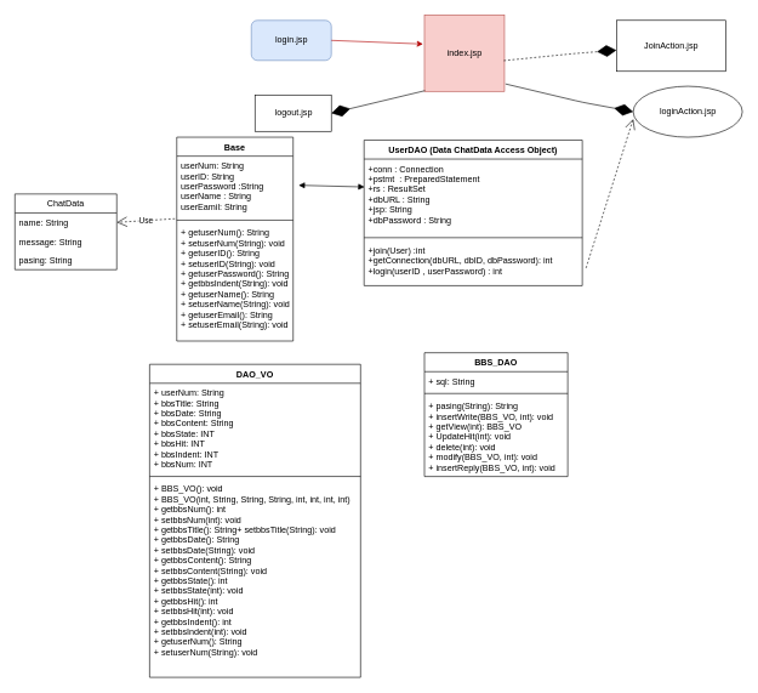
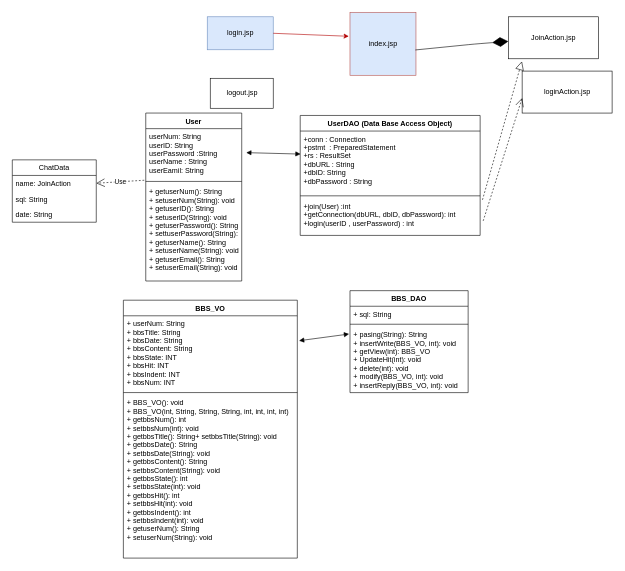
- <mxCell id="6" value="login.jsp" style="html=1;fillColor=#dae8fc;strokeColor=#6c8ebf;rounded=1;" parent="1" vertex="1"><mxGeometry x="345" y="27.5" width="110" height="55" as="geometry" /></mxCell>
+ <mxCell id="6" value="login.jsp" style="html=1;fillColor=#dae8fc;strokeColor=#6c8ebf;" parent="1" vertex="1"><mxGeometry x="345" y="27.5" width="110" height="55" as="geometry" /></mxCell>
- <mxCell id="7" value="index.jsp" style="html=1;fillColor=#f8cecc;strokeColor=#b85450;" parent="1" vertex="1"><mxGeometry x="583" y="20" width="110" height="105" as="geometry" /></mxCell>
+ <mxCell id="7" value="index.jsp" style="html=1;fillColor=#dae8fc;strokeColor=#b85450;" parent="1" vertex="1"><mxGeometry x="583" y="20" width="110" height="105" as="geometry" /></mxCell>
- <mxCell id="13" value="" style="endArrow=diamondThin;endFill=1;endSize=24;html=1;exitX=0.991;exitY=0.598;exitDx=0;exitDy=0;exitPerimeter=0;dashed=1;" parent="1" source="7" target="9" edge="1"><mxGeometry width="160" relative="1" as="geometry"><mxPoint x="750" y="69.5" as="sourcePoint" /><mxPoint x="910" y="69.5" as="targetPoint" /><Array as="points"><mxPoint x="790" y="73" /></Array></mxGeometry></mxCell>
+ <mxCell id="13" value="" style="endArrow=diamondThin;endFill=1;endSize=24;html=1;exitX=0.991;exitY=0.598;exitDx=0;exitDy=0;exitPerimeter=0;" parent="1" source="7" target="9" edge="1"><mxGeometry width="160" relative="1" as="geometry"><mxPoint x="750" y="69.5" as="sourcePoint" /><mxPoint x="910" y="69.5" as="targetPoint" /><Array as="points"><mxPoint x="790" y="73" /></Array></mxGeometry></mxCell>
- <mxCell id="14" value="" style="endArrow=diamondThin;endFill=1;endSize=24;html=1;entryX=0;entryY=0.5;entryDx=0;entryDy=0;exitX=1.013;exitY=0.903;exitDx=0;exitDy=0;exitPerimeter=0;" parent="1" source="7" target="8" edge="1"><mxGeometry width="160" relative="1" as="geometry"><mxPoint x="695" y="80" as="sourcePoint" /><mxPoint x="855" y="80" as="targetPoint" /><Array as="points"><mxPoint x="800" y="140" /></Array></mxGeometry></mxCell>
- <mxCell id="16" value="" style="endArrow=diamondThin;endFill=1;endSize=24;html=1;exitX=0.007;exitY=0.991;exitDx=0;exitDy=0;entryX=1;entryY=0.5;entryDx=0;entryDy=0;exitPerimeter=0;" parent="1" source="7" target="15" edge="1"><mxGeometry width="160" relative="1" as="geometry"><mxPoint x="750" y="34.5" as="sourcePoint" /><mxPoint x="850" y="35" as="targetPoint" /></mxGeometry></mxCell>
- <mxCell id="8" value="loginAction.jsp" style="ellipse;html=1;" parent="1" vertex="1"><mxGeometry x="870" y="118" width="150" height="70" as="geometry" /></mxCell>
+ <mxCell id="8" value="loginAction.jsp" style="html=1;" parent="1" vertex="1"><mxGeometry x="870" y="118" width="150" height="70" as="geometry" /></mxCell>
- <mxCell id="31" value="Base" style="swimlane;fontStyle=1;align=center;verticalAlign=top;childLayout=stackLayout;horizontal=1;startSize=26;horizontalStack=0;resizeParent=1;resizeParentMax=0;resizeLast=0;collapsible=1;marginBottom=0;" parent="1" vertex="1"><mxGeometry x="242.5" y="188" width="160" height="280" as="geometry" /></mxCell>
+ <mxCell id="31" value="User" style="swimlane;fontStyle=1;align=center;verticalAlign=top;childLayout=stackLayout;horizontal=1;startSize=26;horizontalStack=0;resizeParent=1;resizeParentMax=0;resizeLast=0;collapsible=1;marginBottom=0;" parent="1" vertex="1"><mxGeometry x="242.5" y="188" width="160" height="280" as="geometry" /></mxCell>
- <mxCell id="2" value="UserDAO (Data ChatData Access Object)" style="swimlane;fontStyle=1;align=center;verticalAlign=top;childLayout=stackLayout;horizontal=1;startSize=26;horizontalStack=0;resizeParent=1;resizeParentMax=0;resizeLast=0;collapsible=1;marginBottom=0;" parent="1" vertex="1"><mxGeometry x="500" y="192" width="300" height="200" as="geometry" /></mxCell>
+ <mxCell id="2" value="UserDAO (Data Base Access Object)" style="swimlane;fontStyle=1;align=center;verticalAlign=top;childLayout=stackLayout;horizontal=1;startSize=26;horizontalStack=0;resizeParent=1;resizeParentMax=0;resizeLast=0;collapsible=1;marginBottom=0;" parent="1" vertex="1"><mxGeometry x="500" y="192" width="300" height="200" as="geometry" /></mxCell>
- <mxCell id="3" value="+conn : Connection&#10;+pstmt  : PreparedStatement&#10;+rs : ResultSet&#10;+dbURL : String&#10;+jsp: String&#10;+dbPassword : String" style="text;strokeColor=none;fillColor=none;align=left;verticalAlign=top;spacingLeft=4;spacingRight=4;overflow=hidden;rotatable=0;points=[[0,0.5],[1,0.5]];portConstraint=eastwest;" parent="2" vertex="1"><mxGeometry y="26" width="300" height="104" as="geometry" /></mxCell>
+ <mxCell id="3" value="+conn : Connection&#10;+pstmt  : PreparedStatement&#10;+rs : ResultSet&#10;+dbURL : String&#10;+dbID: String&#10;+dbPassword : String" style="text;strokeColor=none;fillColor=none;align=left;verticalAlign=top;spacingLeft=4;spacingRight=4;overflow=hidden;rotatable=0;points=[[0,0.5],[1,0.5]];portConstraint=eastwest;" parent="2" vertex="1"><mxGeometry y="26" width="300" height="104" as="geometry" /></mxCell>
+ <mxCell id="12" value="" style="endArrow=block;dashed=1;endFill=0;endSize=12;html=1;entryX=0.151;entryY=1.061;entryDx=0;entryDy=0;exitX=1.013;exitY=0.043;exitDx=0;exitDy=0;exitPerimeter=0;entryPerimeter=0;" parent="1" source="5" target="9" edge="1"><mxGeometry width="160" relative="1" as="geometry"><mxPoint x="871" y="370" as="sourcePoint" /><mxPoint x="951" y="370" as="targetPoint" /></mxGeometry></mxCell>
- <mxCell id="19" value="name: String" style="text;strokeColor=none;fillColor=none;align=left;verticalAlign=top;spacingLeft=4;spacingRight=4;overflow=hidden;rotatable=0;points=[[0,0.5],[1,0.5]];portConstraint=eastwest;" parent="18" vertex="1"><mxGeometry y="26" width="140" height="26" as="geometry" /></mxCell>
+ <mxCell id="19" value="name: JoinAction" style="text;strokeColor=none;fillColor=none;align=left;verticalAlign=top;spacingLeft=4;spacingRight=4;overflow=hidden;rotatable=0;points=[[0,0.5],[1,0.5]];portConstraint=eastwest;" parent="18" vertex="1"><mxGeometry y="26" width="140" height="26" as="geometry" /></mxCell>
- <mxCell id="34" value="+ getuserNum(): String&#10;+ setuserNum(String): void&#10;+ getuserID(): String&#10;+ setuserID(String): void&#10;+ getuserPassword(): String&#10;+ getbbsIndent(String): void&#10;+ getuserName(): String&#10;+ setuserName(String): void&#10;+ getuserEmail(): String&#10;+ setuserEmail(String): void&#10;&#10;" style="text;strokeColor=none;fillColor=none;align=left;verticalAlign=top;spacingLeft=4;spacingRight=4;overflow=hidden;rotatable=0;points=[[0,0.5],[1,0.5]];portConstraint=eastwest;" parent="31" vertex="1"><mxGeometry y="118" width="160" height="162" as="geometry" /></mxCell>
+ <mxCell id="34" value="+ getuserNum(): String&#10;+ setuserNum(String): void&#10;+ getuserID(): String&#10;+ setuserID(String): void&#10;+ getuserPassword(): String&#10;+ settuserPassword(String): void&#10;+ getuserName(): String&#10;+ setuserName(String): void&#10;+ getuserEmail(): String&#10;+ setuserEmail(String): void&#10;&#10;" style="text;strokeColor=none;fillColor=none;align=left;verticalAlign=top;spacingLeft=4;spacingRight=4;overflow=hidden;rotatable=0;points=[[0,0.5],[1,0.5]];portConstraint=eastwest;" parent="31" vertex="1"><mxGeometry y="118" width="160" height="162" as="geometry" /></mxCell>
- <mxCell id="20" value="message: String" style="text;strokeColor=none;fillColor=none;align=left;verticalAlign=top;spacingLeft=4;spacingRight=4;overflow=hidden;rotatable=0;points=[[0,0.5],[1,0.5]];portConstraint=eastwest;" parent="18" vertex="1"><mxGeometry y="52" width="140" height="26" as="geometry" /></mxCell>
+ <mxCell id="20" value="sql: String" style="text;strokeColor=none;fillColor=none;align=left;verticalAlign=top;spacingLeft=4;spacingRight=4;overflow=hidden;rotatable=0;points=[[0,0.5],[1,0.5]];portConstraint=eastwest;" parent="18" vertex="1"><mxGeometry y="52" width="140" height="26" as="geometry" /></mxCell>
- <mxCell id="21" value="pasing: String" style="text;strokeColor=none;fillColor=none;align=left;verticalAlign=top;spacingLeft=4;spacingRight=4;overflow=hidden;rotatable=0;points=[[0,0.5],[1,0.5]];portConstraint=eastwest;" parent="18" vertex="1"><mxGeometry y="78" width="140" height="26" as="geometry" /></mxCell>
+ <mxCell id="21" value="date: String" style="text;strokeColor=none;fillColor=none;align=left;verticalAlign=top;spacingLeft=4;spacingRight=4;overflow=hidden;rotatable=0;points=[[0,0.5],[1,0.5]];portConstraint=eastwest;" parent="18" vertex="1"><mxGeometry y="78" width="140" height="26" as="geometry" /></mxCell>
- <mxCell id="23" value="DAO_VO" style="swimlane;fontStyle=1;align=center;verticalAlign=top;childLayout=stackLayout;horizontal=1;startSize=26;horizontalStack=0;resizeParent=1;resizeParentMax=0;resizeLast=0;collapsible=1;marginBottom=0;" parent="1" vertex="1"><mxGeometry x="205.2" y="500" width="290" height="430" as="geometry" /></mxCell>
+ <mxCell id="23" value="BBS_VO" style="swimlane;fontStyle=1;align=center;verticalAlign=top;childLayout=stackLayout;horizontal=1;startSize=26;horizontalStack=0;resizeParent=1;resizeParentMax=0;resizeLast=0;collapsible=1;marginBottom=0;" parent="1" vertex="1"><mxGeometry x="205.2" y="500" width="290" height="430" as="geometry" /></mxCell>
+ <mxCell id="35" value="" style="endArrow=block;startArrow=block;endFill=1;startFill=1;html=1;exitX=-0.008;exitY=0.112;exitDx=0;exitDy=0;exitPerimeter=0;entryX=1.01;entryY=0.335;entryDx=0;entryDy=0;entryPerimeter=0;" parent="1" source="30" target="24" edge="1"><mxGeometry width="160" relative="1" as="geometry"><mxPoint x="583" y="546" as="sourcePoint" /><mxPoint x="492" y="544" as="targetPoint" /></mxGeometry></mxCell>
